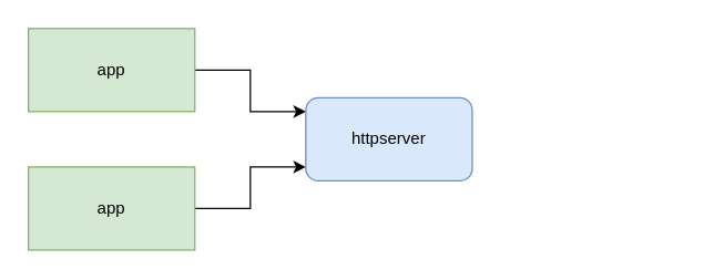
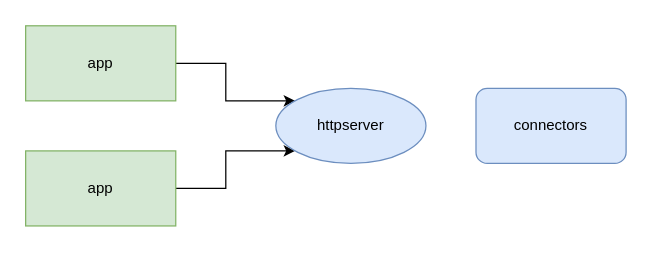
- <mxCell id="6" value="httpserver" style="rounded=1;whiteSpace=wrap;html=1;fillColor=#dae8fc;strokeColor=#6c8ebf;" parent="1" vertex="1"><mxGeometry x="220" y="70" width="120" height="60" as="geometry" /></mxCell>
+ <mxCell id="6" value="httpserver" style="ellipse;whiteSpace=wrap;html=1;fillColor=#dae8fc;strokeColor=#6c8ebf;" parent="1" vertex="1"><mxGeometry x="220" y="70" width="120" height="60" as="geometry" /></mxCell>
+ <mxCell id="7" value="connectors" style="rounded=1;whiteSpace=wrap;html=1;fillColor=#dae8fc;strokeColor=#6c8ebf;" parent="1" vertex="1"><mxGeometry x="380" y="70" width="120" height="60" as="geometry" /></mxCell>
